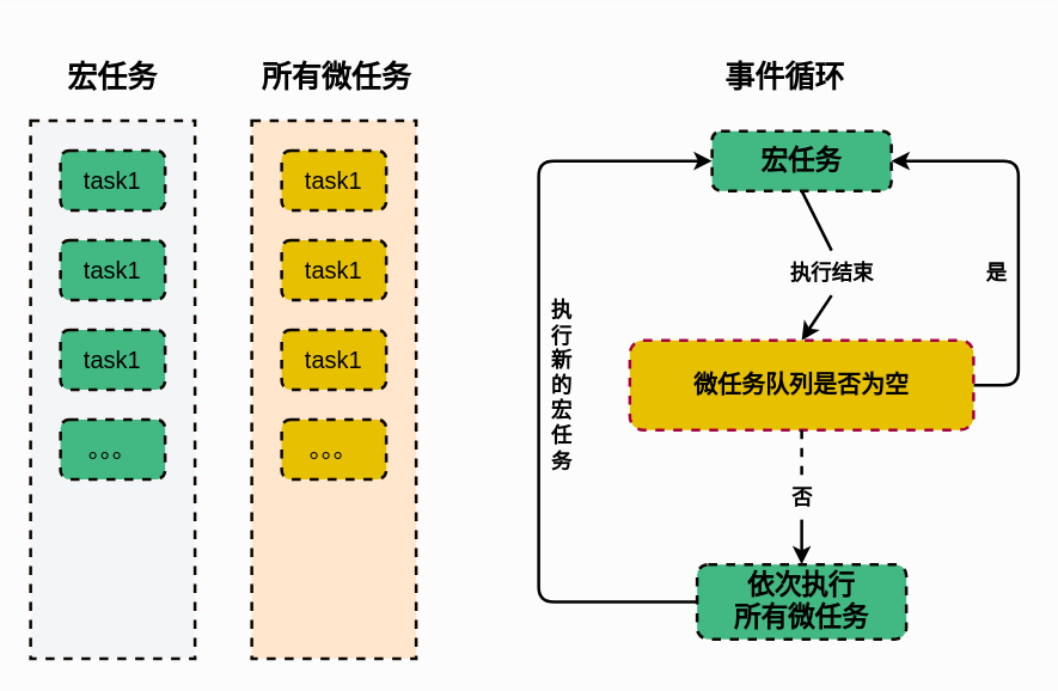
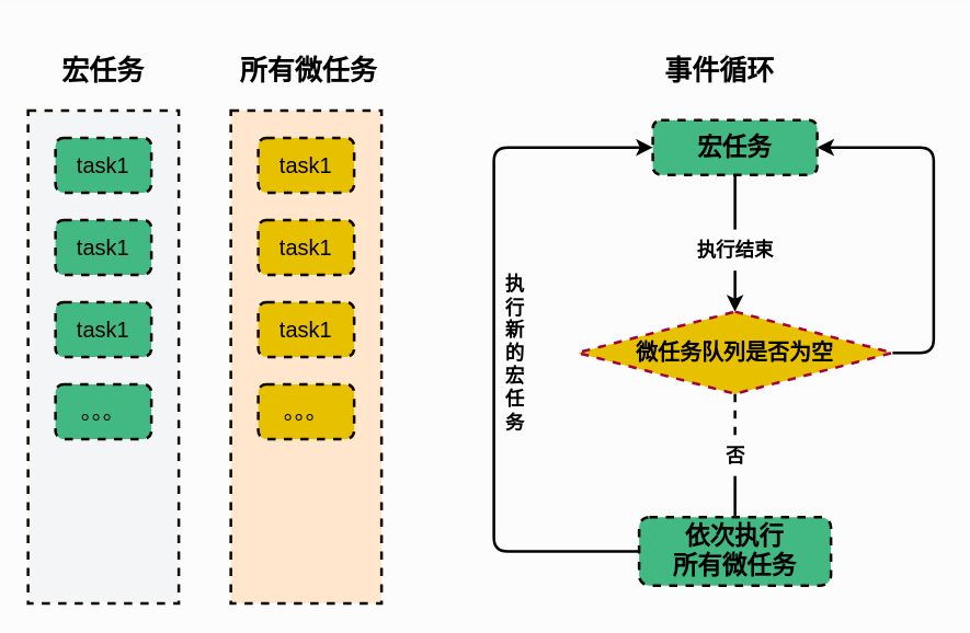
- <mxCell id="21" value="执行结束" style="text;html=1;align=center;verticalAlign=middle;resizable=0;points=[];autosize=1;strokeColor=none;fillColor=none;fontSize=14;fontColor=#000000;fontStyle=1;horizontal=1;" parent="1" vertex="1"><mxGeometry x="516" y="167" width="80" height="30" as="geometry" /></mxCell>
+ <mxCell id="21" value="执行结束" style="text;html=1;align=center;verticalAlign=middle;resizable=0;points=[];autosize=1;strokeColor=none;fillColor=none;fontSize=14;fontColor=#000000;fontStyle=1;horizontal=1;" parent="1" vertex="1"><mxGeometry x="496" y="167" width="80" height="30" as="geometry" /></mxCell>
- <mxCell id="26" value="是" style="text;html=1;align=center;verticalAlign=middle;resizable=0;points=[];autosize=1;strokeColor=none;fillColor=none;fontSize=14;fontColor=#000000;fontStyle=1;horizontal=1;" parent="1" vertex="1"><mxGeometry x="646" y="167" width="40" height="30" as="geometry" /></mxCell>
- <mxCell id="19" value="微任务队列是否为空" style="whiteSpace=wrap;html=1;dashed=1;labelBackgroundColor=none;strokeColor=#A50040;strokeWidth=2;fontSize=16;fontColor=#000000;fillColor=#E7C000;fontStyle=1;rounded=1;" parent="1" vertex="1"><mxGeometry x="421" y="227" width="230" height="60" as="geometry" /></mxCell>
+ <mxCell id="19" value="微任务队列是否为空" style="rhombus;whiteSpace=wrap;html=1;dashed=1;labelBackgroundColor=none;strokeColor=#A50040;strokeWidth=2;fontSize=16;fontColor=#000000;fillColor=#E7C000;fontStyle=1" parent="1" vertex="1"><mxGeometry x="421" y="227" width="230" height="60" as="geometry" /></mxCell>
- <mxCell id="17" style="edgeStyle=none;html=1;exitX=0.5;exitY=1;exitDx=0;exitDy=0;entryX=0.5;entryY=0;entryDx=0;entryDy=0;strokeColor=#000000;strokeWidth=2;fontSize=14;fontColor=#000000;startArrow=none;" parent="1" source="25" target="23" edge="1"><mxGeometry relative="1" as="geometry" /></mxCell>
+ <mxCell id="17" style="edgeStyle=none;html=1;exitX=0.5;exitY=1;exitDx=0;exitDy=0;entryX=0.5;entryY=0;entryDx=0;entryDy=0;strokeColor=#000000;strokeWidth=2;fontSize=14;fontColor=#000000;startArrow=none;endArrow=none;" parent="1" source="25" target="23" edge="1"><mxGeometry relative="1" as="geometry" /></mxCell>
